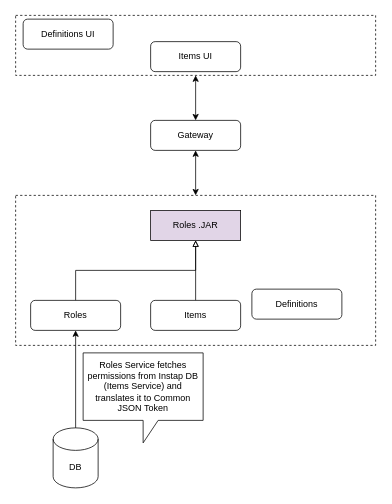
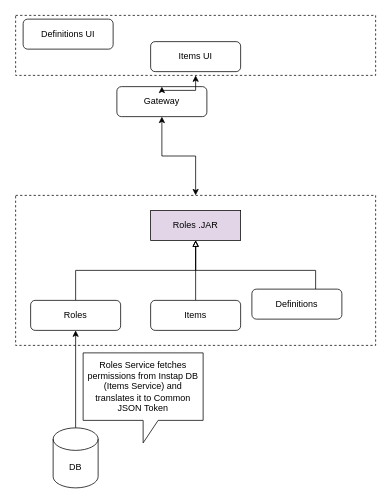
- <mxCell id="14" value="Gateway" style="rounded=1;whiteSpace=wrap;html=1;" vertex="1" parent="1"><mxGeometry x="200" y="160" width="120" height="40" as="geometry" /></mxCell>
+ <mxCell id="14" value="Gateway" style="rounded=1;whiteSpace=wrap;html=1;" vertex="1" parent="1"><mxGeometry x="155" y="115" width="120" height="40" as="geometry" /></mxCell>
+ <mxCell id="10" style="edgeStyle=orthogonalEdgeStyle;rounded=0;orthogonalLoop=1;jettySize=auto;html=1;endArrow=block;endFill=0;" edge="1" parent="1" source="11" target="12"><mxGeometry relative="1" as="geometry"><Array as="points"><mxPoint x="420" y="360" /><mxPoint x="260" y="360" /></Array></mxGeometry></mxCell>
